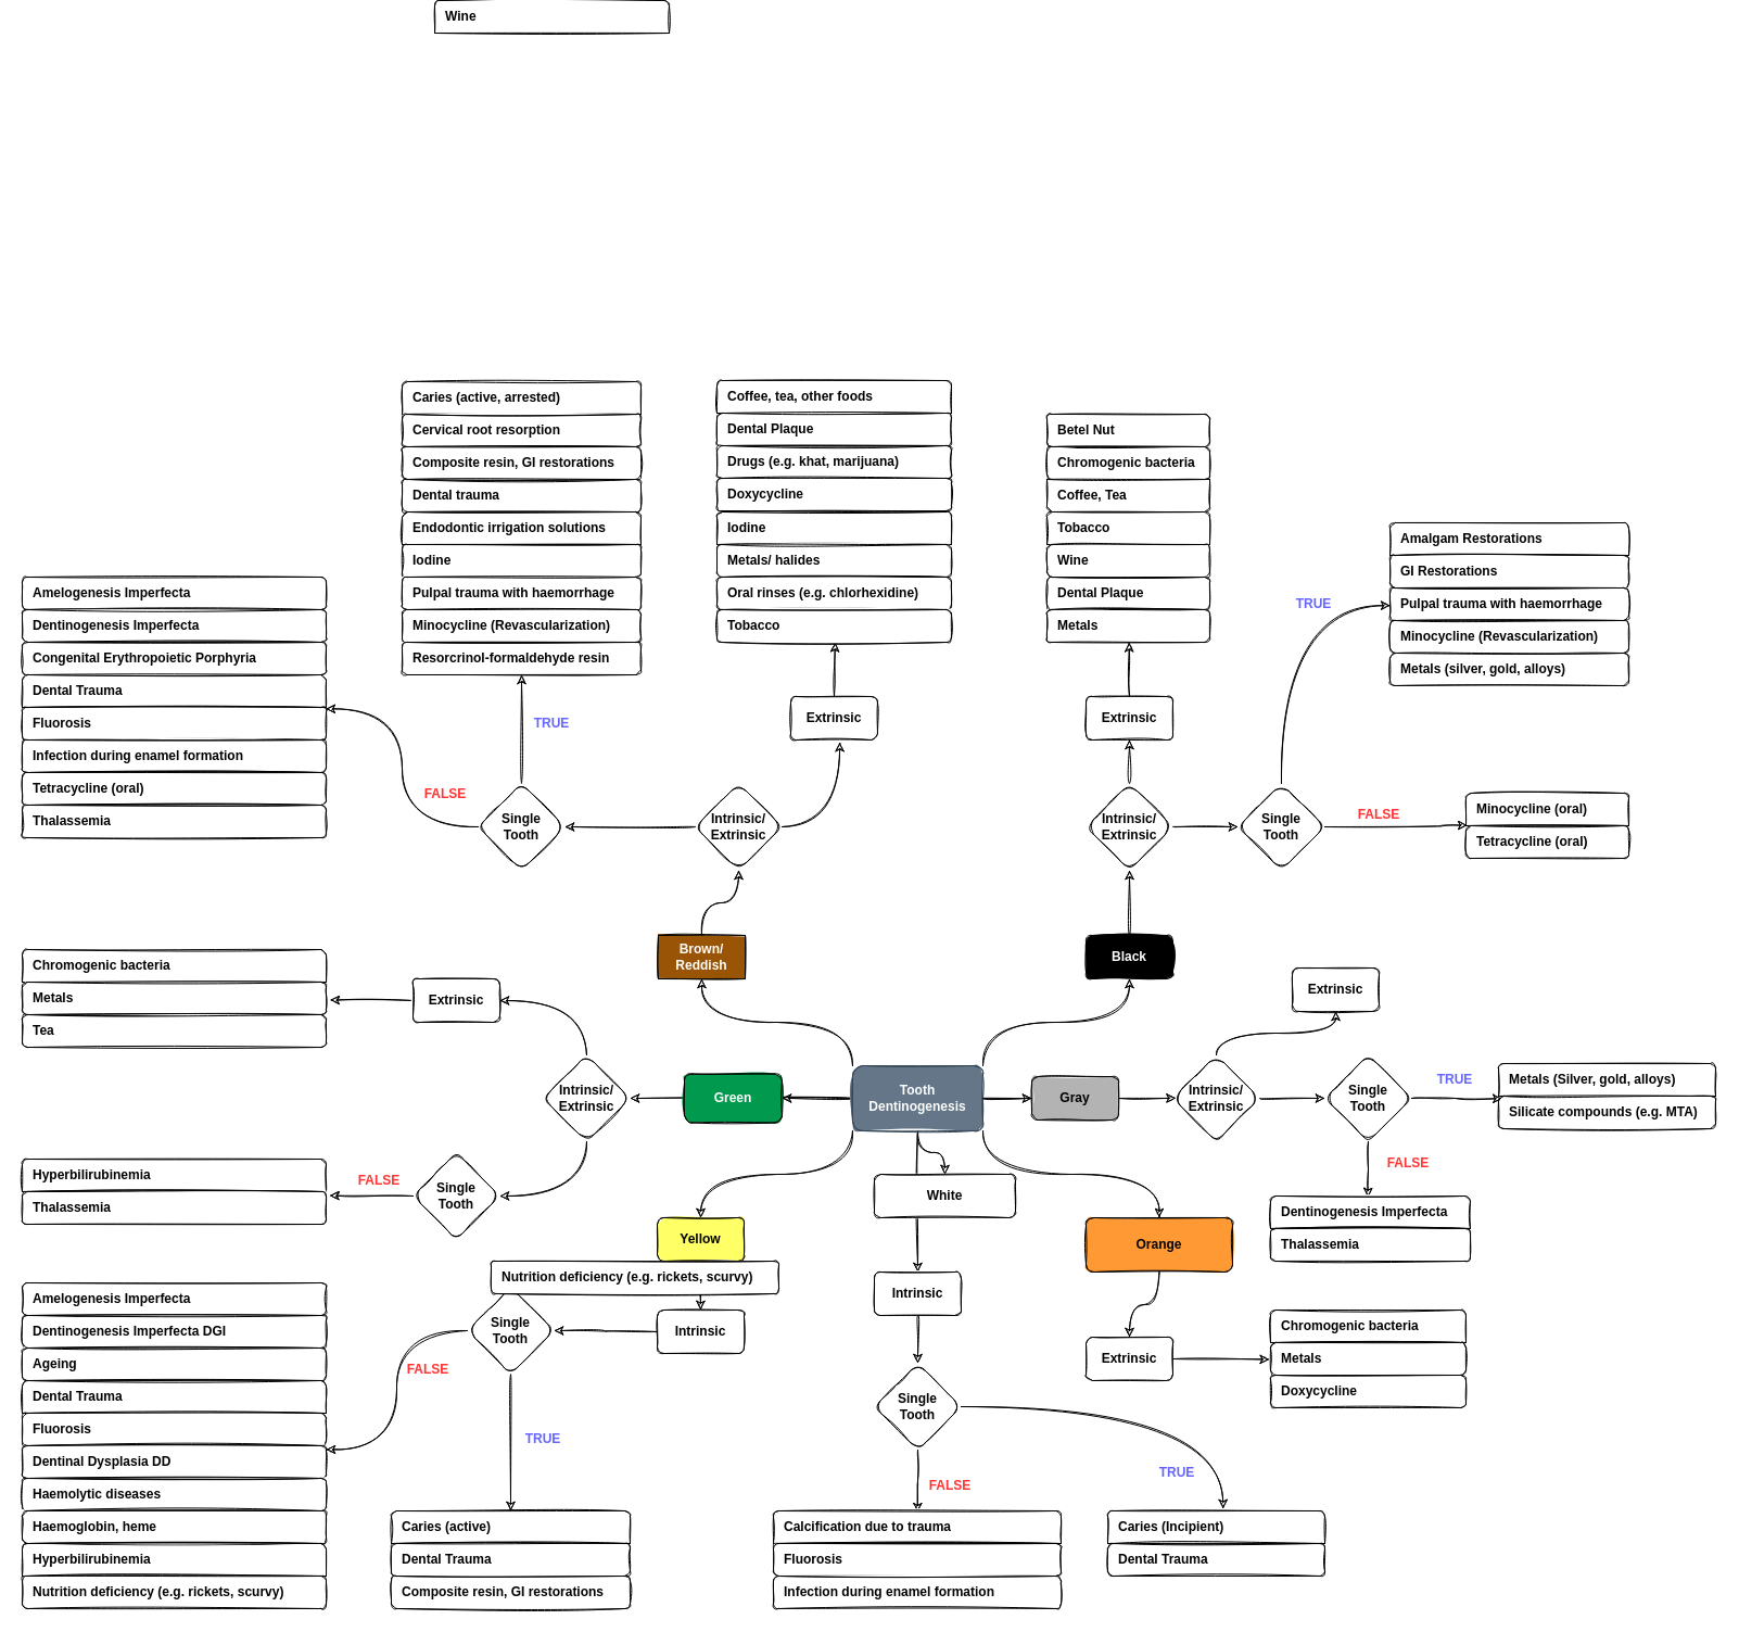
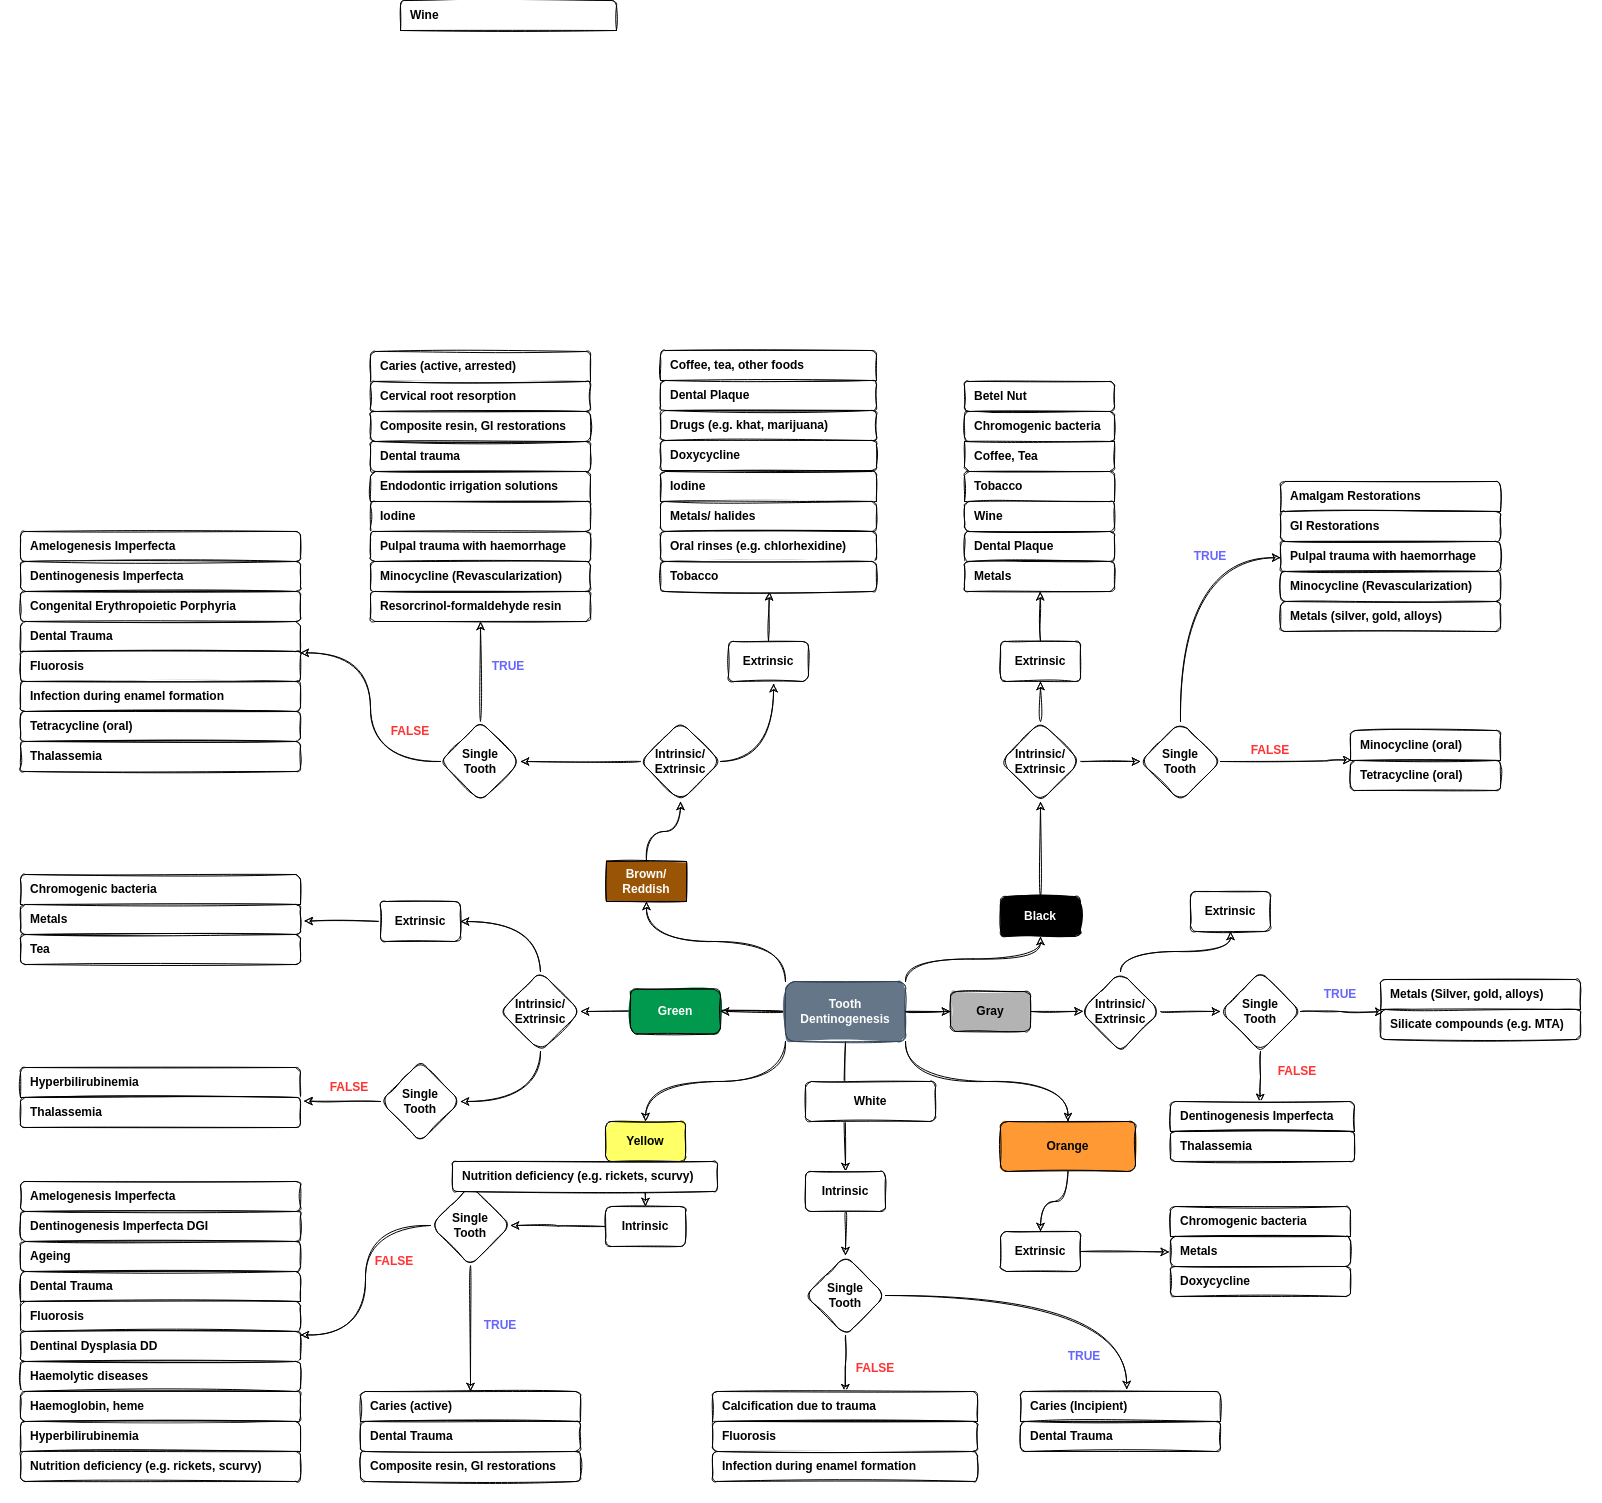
- <mxCell id="30" value="Black" style="whiteSpace=wrap;html=1;rounded=1;sketch=1;fontStyle=1;fontFamily=Helvetica;fillColor=#000000;fontColor=#FFFFFF;fillStyle=solid;" parent="1" vertex="1"><mxGeometry x="1000" y="560" width="80" height="40" as="geometry" /></mxCell>
+ <mxCell id="30" value="Black" style="whiteSpace=wrap;html=1;rounded=1;sketch=1;fontStyle=1;fontFamily=Helvetica;fillColor=#000000;fontColor=#FFFFFF;fillStyle=solid;" parent="1" vertex="1"><mxGeometry x="1000" y="595" width="80" height="40" as="geometry" /></mxCell>
- <mxCell id="8" value="" style="edgeStyle=orthogonalEdgeStyle;curved=1;rounded=1;sketch=1;orthogonalLoop=1;jettySize=auto;html=1;fontSize=12;fontFamily=Helvetica;" parent="1" source="12" target="19" edge="1"><mxGeometry relative="1" as="geometry" /></mxCell>
